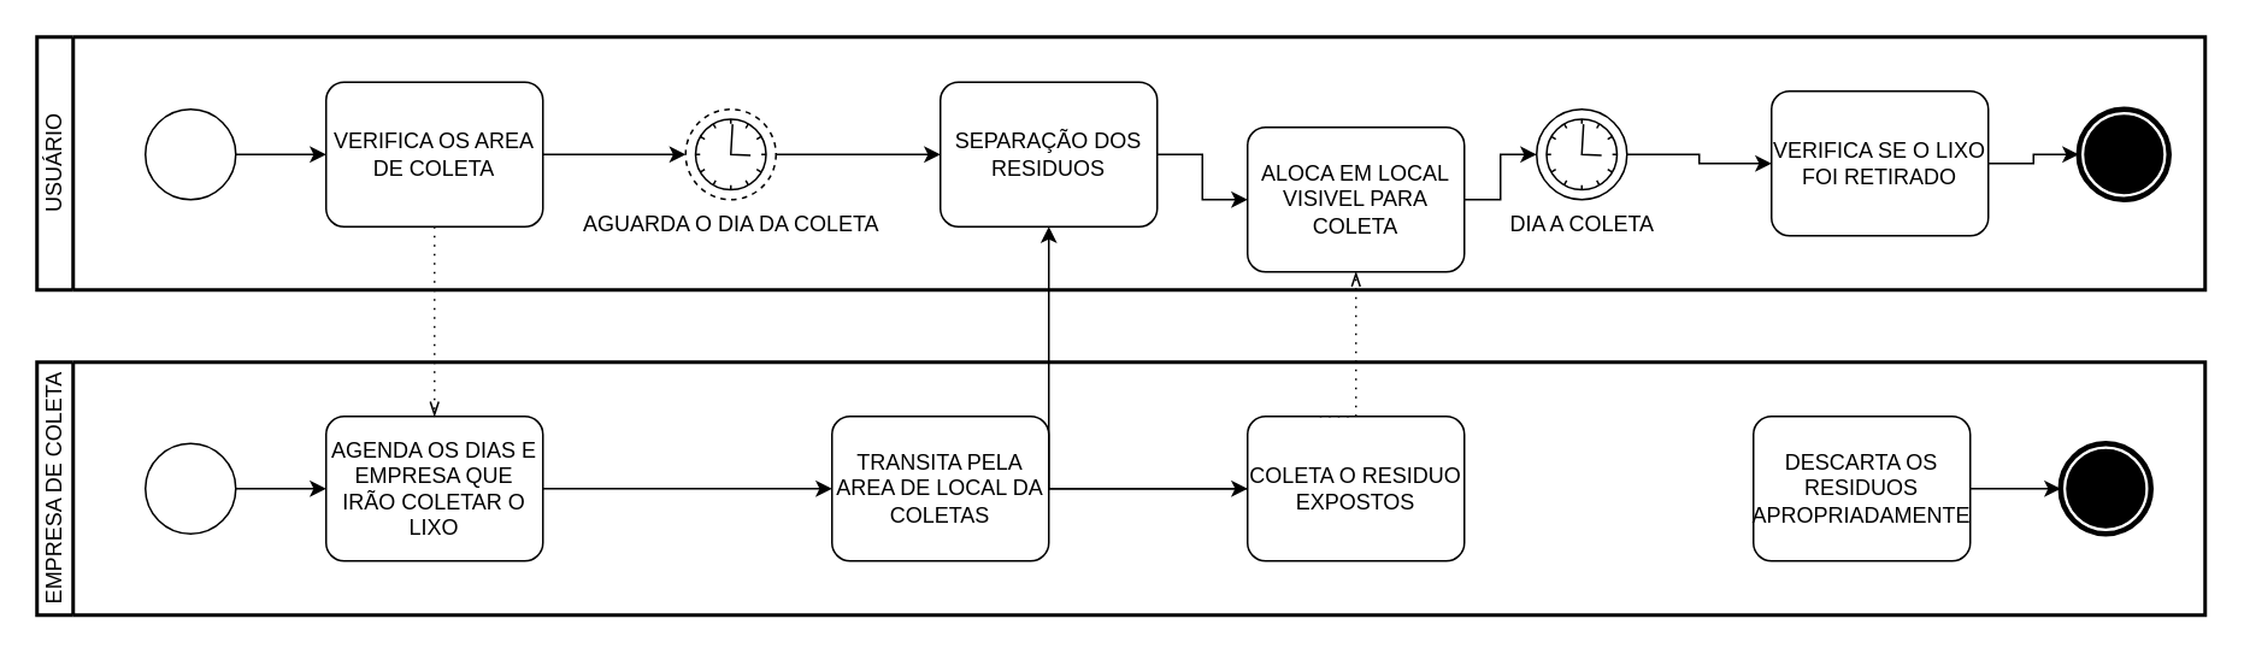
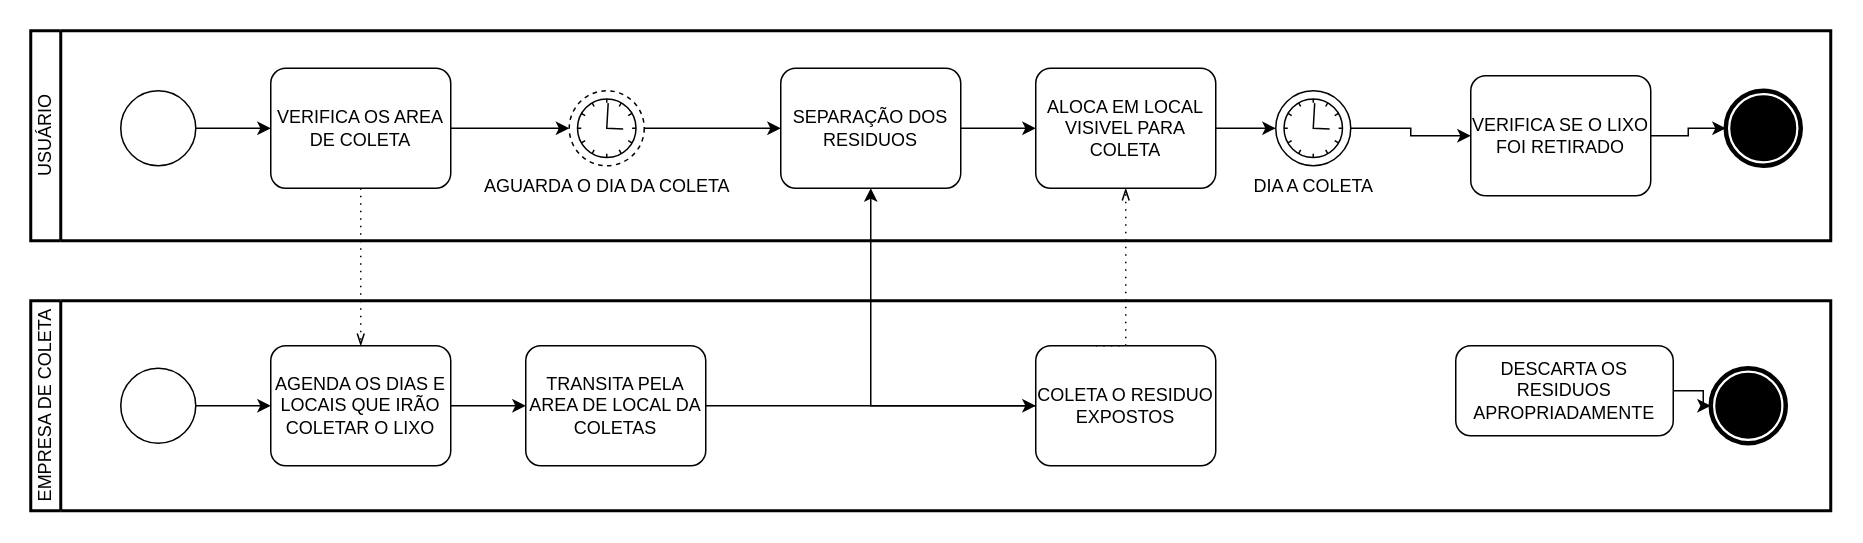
- <mxCell id="7" value="ALOCA EM LOCAL VISIVEL PARA COLETA" style="points=[[0.25,0,0],[0.5,0,0],[0.75,0,0],[1,0.25,0],[1,0.5,0],[1,0.75,0],[0.75,1,0],[0.5,1,0],[0.25,1,0],[0,0.75,0],[0,0.5,0],[0,0.25,0]];shape=mxgraph.bpmn.task;whiteSpace=wrap;rectStyle=rounded;size=10;html=1;container=1;expand=0;collapsible=0;taskMarker=abstract;" vertex="1" parent="2"><mxGeometry x="670" y="50" width="120" height="80" as="geometry" /></mxCell>
+ <mxCell id="7" value="ALOCA EM LOCAL VISIVEL PARA COLETA" style="points=[[0.25,0,0],[0.5,0,0],[0.75,0,0],[1,0.25,0],[1,0.5,0],[1,0.75,0],[0.75,1,0],[0.5,1,0],[0.25,1,0],[0,0.75,0],[0,0.5,0],[0,0.25,0]];shape=mxgraph.bpmn.task;whiteSpace=wrap;rectStyle=rounded;size=10;html=1;container=1;expand=0;collapsible=0;taskMarker=abstract;" vertex="1" parent="2"><mxGeometry x="670" y="25" width="120" height="80" as="geometry" /></mxCell>
- <mxCell id="26" value="AGENDA OS DIAS E EMPRESA QUE IRÃO COLETAR O LIXO" style="points=[[0.25,0,0],[0.5,0,0],[0.75,0,0],[1,0.25,0],[1,0.5,0],[1,0.75,0],[0.75,1,0],[0.5,1,0],[0.25,1,0],[0,0.75,0],[0,0.5,0],[0,0.25,0]];shape=mxgraph.bpmn.task;whiteSpace=wrap;rectStyle=rounded;size=10;html=1;container=1;expand=0;collapsible=0;taskMarker=abstract;" vertex="1" parent="18"><mxGeometry x="160" y="30" width="120" height="80" as="geometry" /></mxCell>
+ <mxCell id="26" value="AGENDA OS DIAS E LOCAIS QUE IRÃO COLETAR O LIXO" style="points=[[0.25,0,0],[0.5,0,0],[0.75,0,0],[1,0.25,0],[1,0.5,0],[1,0.75,0],[0.75,1,0],[0.5,1,0],[0.25,1,0],[0,0.75,0],[0,0.5,0],[0,0.25,0]];shape=mxgraph.bpmn.task;whiteSpace=wrap;rectStyle=rounded;size=10;html=1;container=1;expand=0;collapsible=0;taskMarker=abstract;" vertex="1" parent="18"><mxGeometry x="160" y="30" width="120" height="80" as="geometry" /></mxCell>
- <mxCell id="28" value="TRANSITA PELA AREA DE LOCAL DA COLETAS" style="points=[[0.25,0,0],[0.5,0,0],[0.75,0,0],[1,0.25,0],[1,0.5,0],[1,0.75,0],[0.75,1,0],[0.5,1,0],[0.25,1,0],[0,0.75,0],[0,0.5,0],[0,0.25,0]];shape=mxgraph.bpmn.task;whiteSpace=wrap;rectStyle=rounded;size=10;html=1;container=1;expand=0;collapsible=0;taskMarker=abstract;" vertex="1" parent="18"><mxGeometry x="440" y="30" width="120" height="80" as="geometry" /></mxCell>
+ <mxCell id="28" value="TRANSITA PELA AREA DE LOCAL DA COLETAS" style="points=[[0.25,0,0],[0.5,0,0],[0.75,0,0],[1,0.25,0],[1,0.5,0],[1,0.75,0],[0.75,1,0],[0.5,1,0],[0.25,1,0],[0,0.75,0],[0,0.5,0],[0,0.25,0]];shape=mxgraph.bpmn.task;whiteSpace=wrap;rectStyle=rounded;size=10;html=1;container=1;expand=0;collapsible=0;taskMarker=abstract;" vertex="1" parent="18"><mxGeometry x="330" y="30" width="120" height="80" as="geometry" /></mxCell>
- <mxCell id="22" value="DESCARTA OS RESIDUOS APROPRIADAMENTE" style="points=[[0.25,0,0],[0.5,0,0],[0.75,0,0],[1,0.25,0],[1,0.5,0],[1,0.75,0],[0.75,1,0],[0.5,1,0],[0.25,1,0],[0,0.75,0],[0,0.5,0],[0,0.25,0]];shape=mxgraph.bpmn.task;whiteSpace=wrap;rectStyle=rounded;size=10;html=1;container=1;expand=0;collapsible=0;taskMarker=abstract;" vertex="1" parent="18"><mxGeometry x="950" y="30" width="120" height="80" as="geometry" /></mxCell>
+ <mxCell id="22" value="DESCARTA OS RESIDUOS APROPRIADAMENTE" style="points=[[0.25,0,0],[0.5,0,0],[0.75,0,0],[1,0.25,0],[1,0.5,0],[1,0.75,0],[0.75,1,0],[0.5,1,0],[0.25,1,0],[0,0.75,0],[0,0.5,0],[0,0.25,0]];shape=mxgraph.bpmn.task;whiteSpace=wrap;rectStyle=rounded;size=10;html=1;container=1;expand=0;collapsible=0;taskMarker=abstract;" vertex="1" parent="18"><mxGeometry x="950" y="30" width="145" height="60" as="geometry" /></mxCell>
